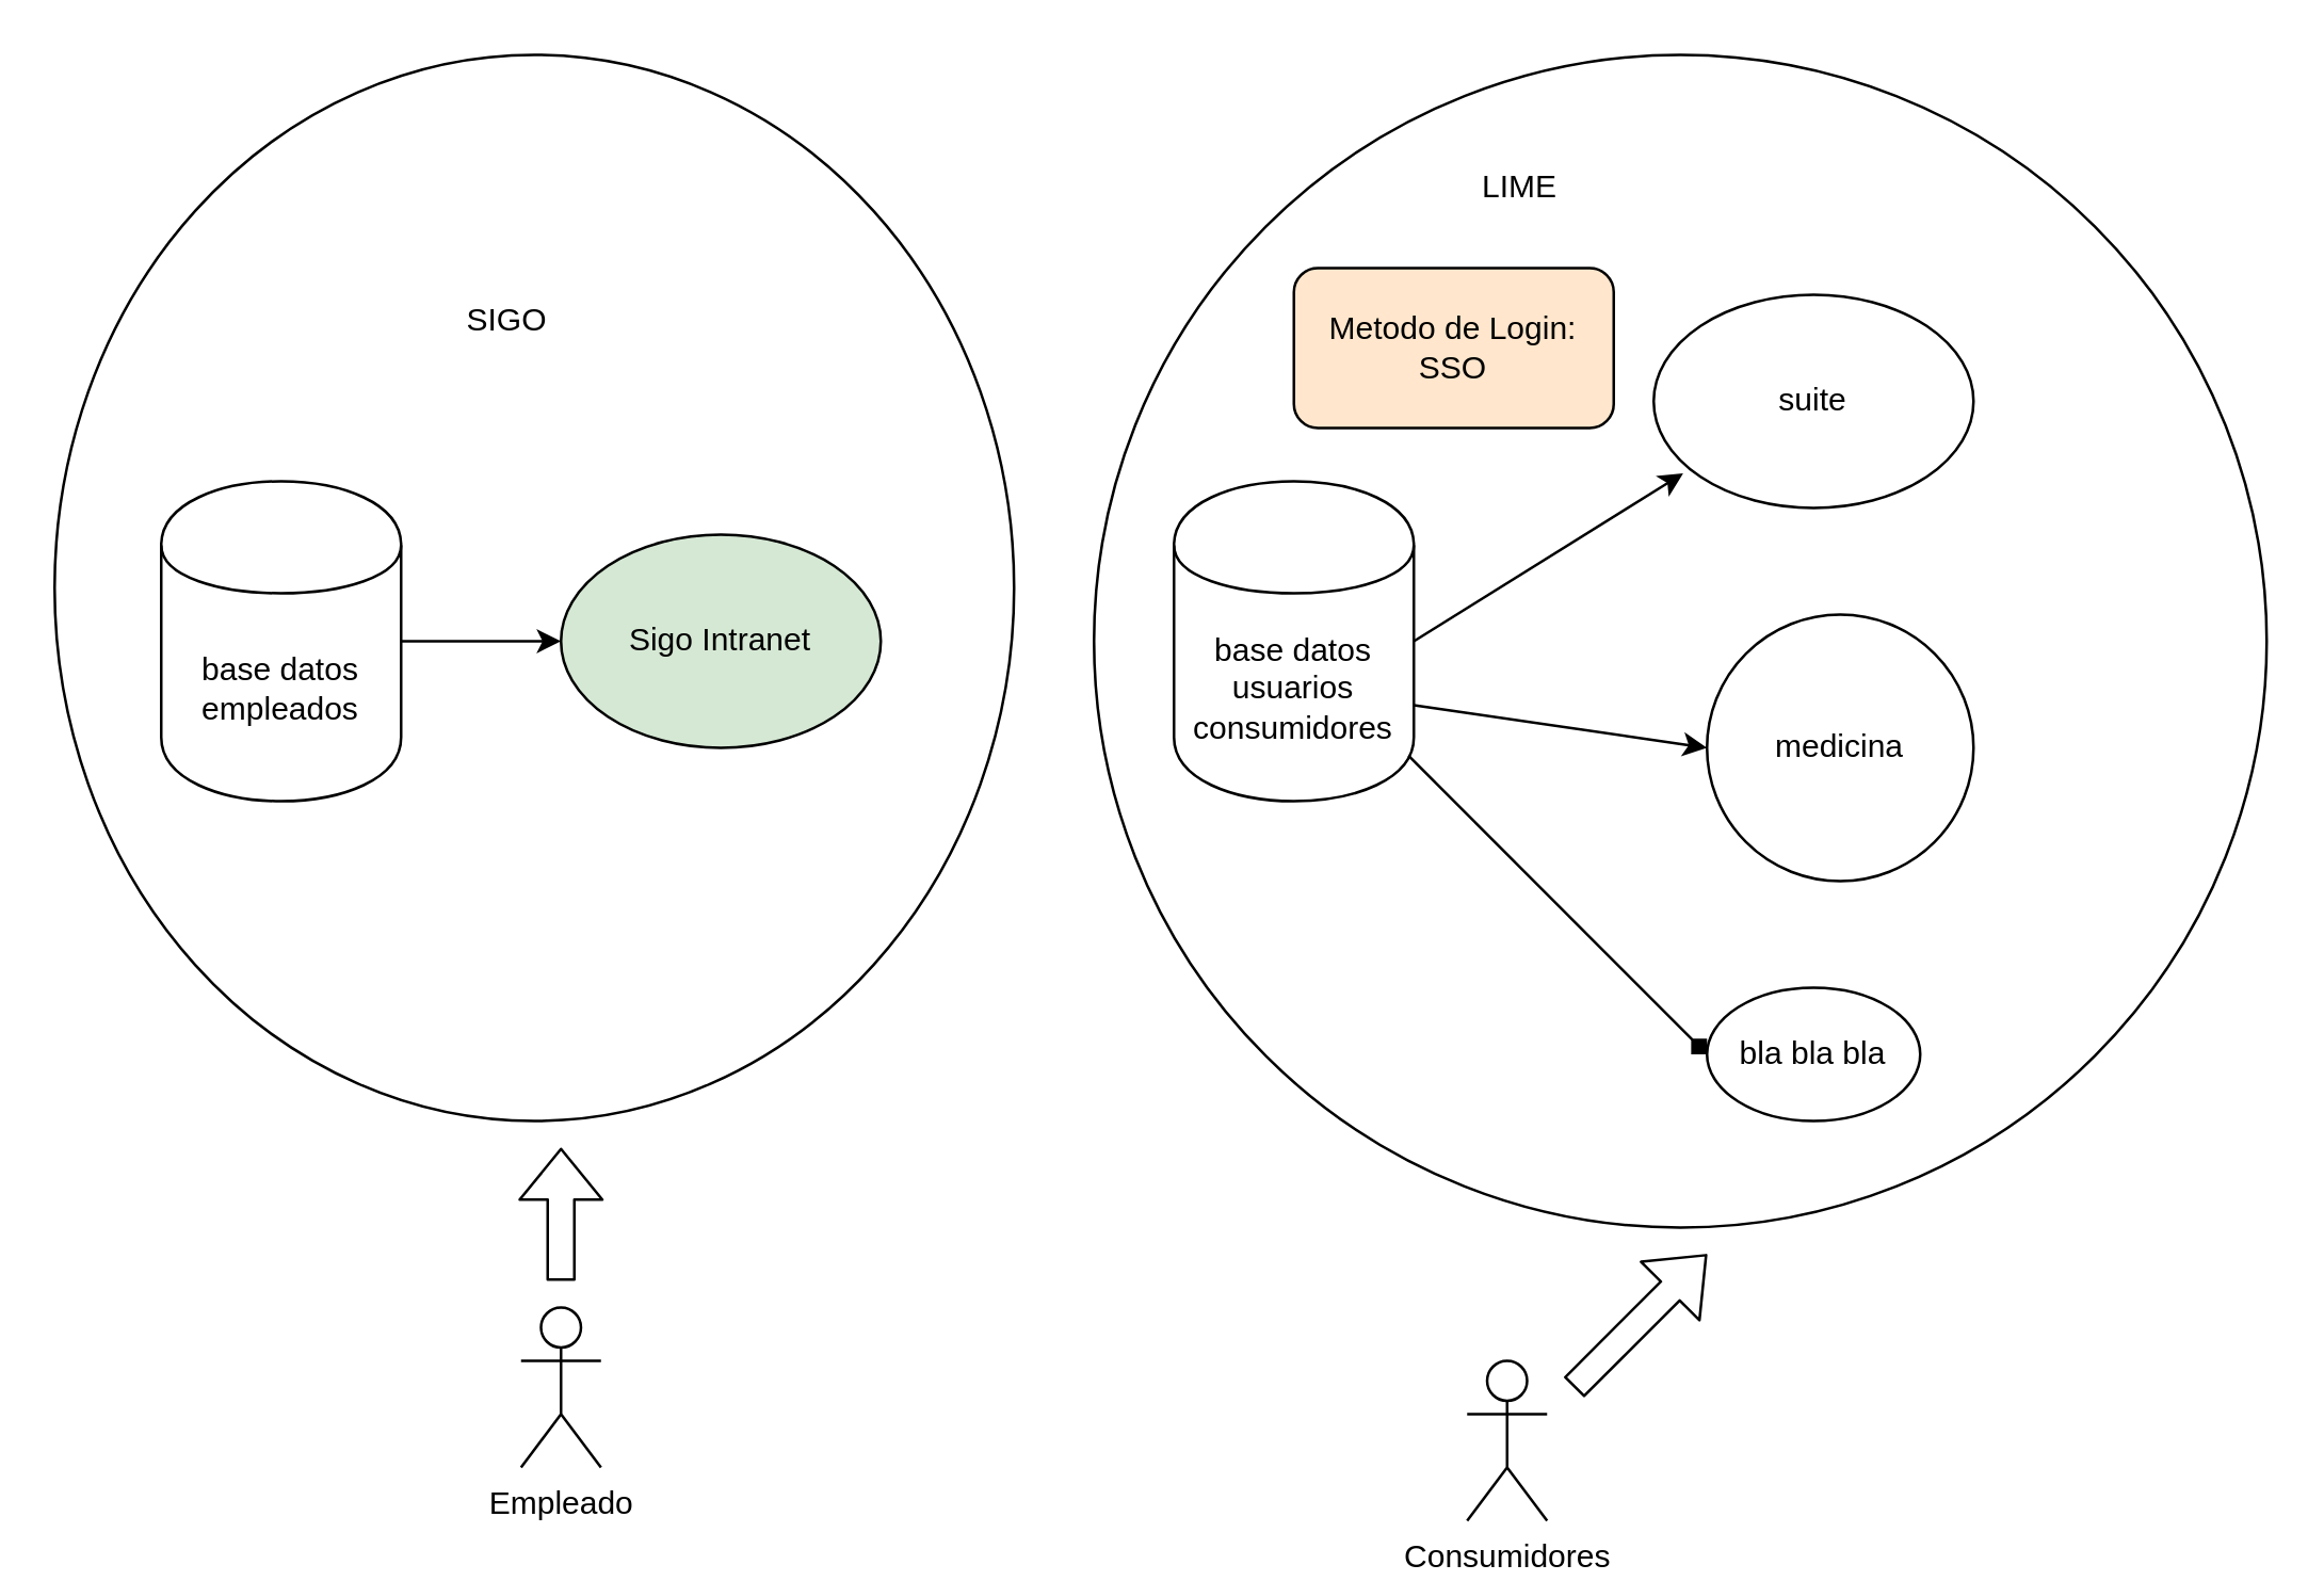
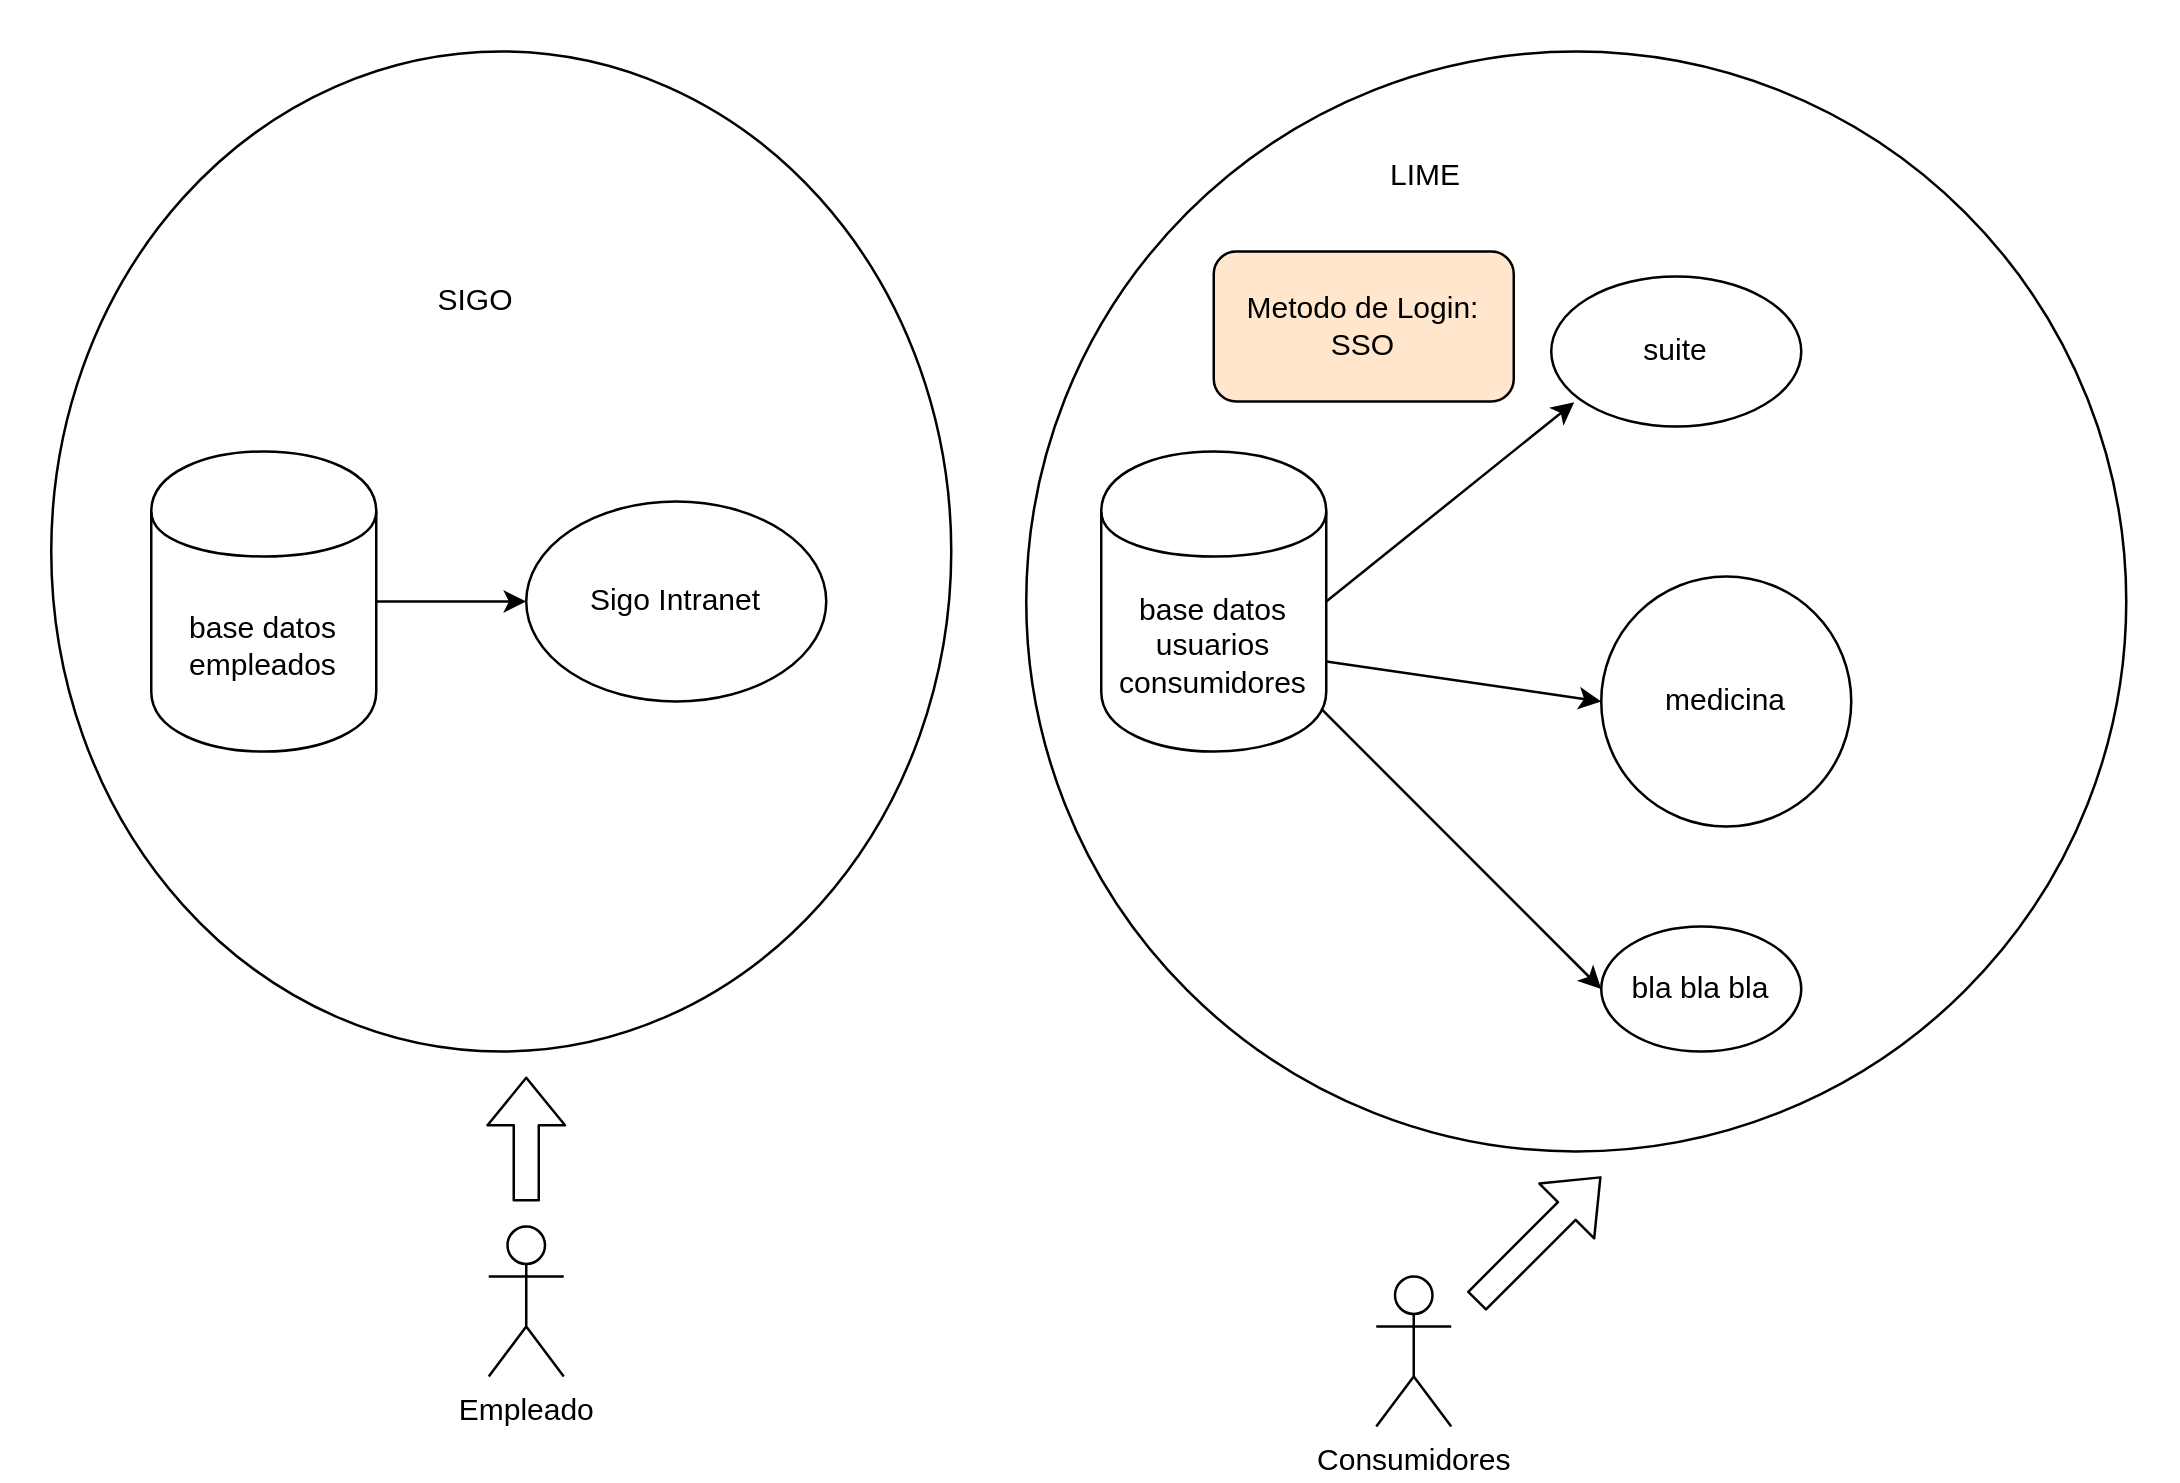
- <mxCell id="5" value="suite" style="ellipse;whiteSpace=wrap;html=1;" vertex="1" parent="1"><mxGeometry x="620" y="110" width="120" height="80" as="geometry" /></mxCell>
+ <mxCell id="5" value="suite" style="ellipse;whiteSpace=wrap;html=1;" vertex="1" parent="1"><mxGeometry x="620" y="110" width="100" height="60" as="geometry" /></mxCell>
- <mxCell id="14" value="Sigo Intranet" style="ellipse;whiteSpace=wrap;html=1;fillColor=#d5e8d4;" vertex="1" parent="1"><mxGeometry x="210" y="200" width="120" height="80" as="geometry" /></mxCell>
+ <mxCell id="14" value="Sigo Intranet" style="ellipse;whiteSpace=wrap;html=1;" vertex="1" parent="1"><mxGeometry x="210" y="200" width="120" height="80" as="geometry" /></mxCell>
- <mxCell id="11" value="" style="endArrow=diamond;html=1;entryX=0;entryY=0.5;entryDx=0;entryDy=0;exitX=0.978;exitY=0.858;exitDx=0;exitDy=0;exitPerimeter=0;" edge="1" parent="1" source="8" target="7"><mxGeometry width="50" height="50" relative="1" as="geometry"><mxPoint x="510" y="380" as="sourcePoint" /><mxPoint x="560" y="330" as="targetPoint" /></mxGeometry></mxCell>
+ <mxCell id="11" value="" style="endArrow=classic;html=1;entryX=0;entryY=0.5;entryDx=0;entryDy=0;exitX=0.978;exitY=0.858;exitDx=0;exitDy=0;exitPerimeter=0;" edge="1" parent="1" source="8" target="7"><mxGeometry width="50" height="50" relative="1" as="geometry"><mxPoint x="510" y="380" as="sourcePoint" /><mxPoint x="560" y="330" as="targetPoint" /></mxGeometry></mxCell>
